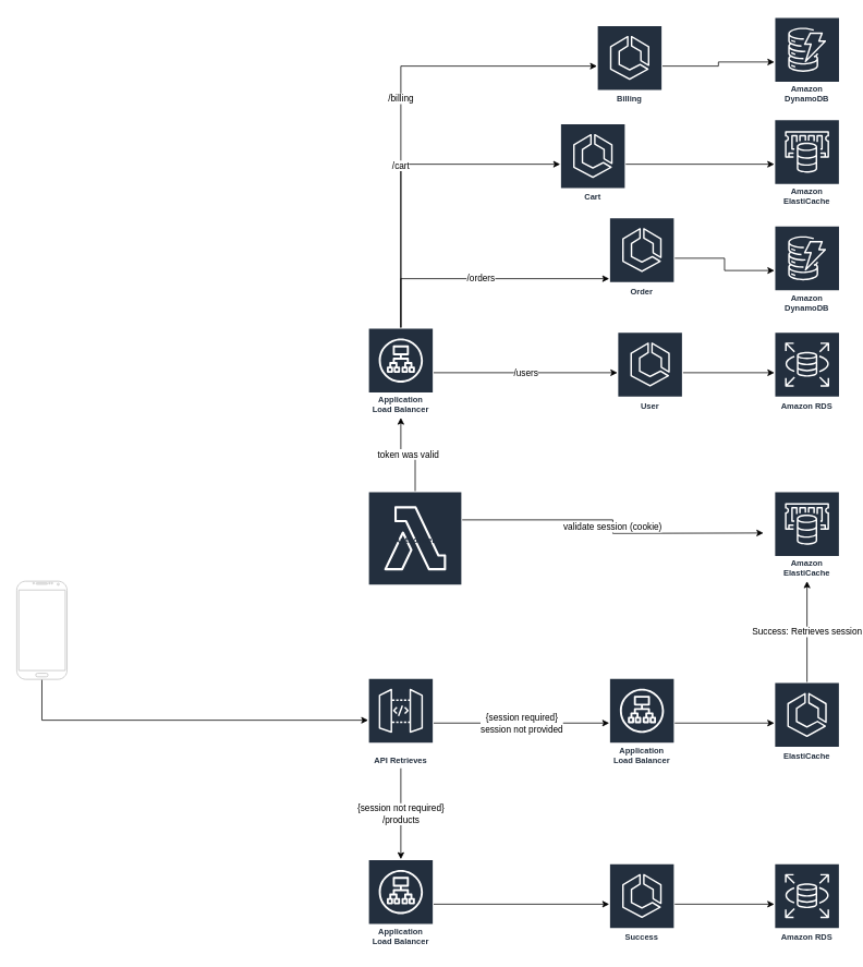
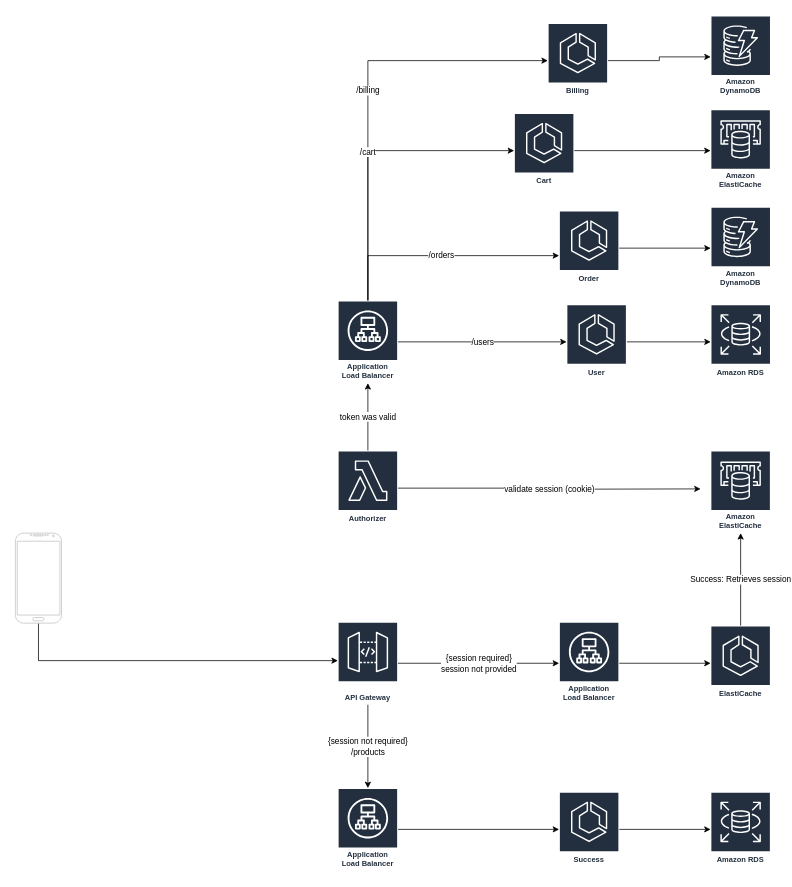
- <mxCell id="22" value="Order" style="sketch=0;outlineConnect=0;fontColor=#232F3E;gradientColor=none;strokeColor=#ffffff;fillColor=#232F3E;dashed=0;verticalLabelPosition=middle;verticalAlign=bottom;align=center;html=1;whiteSpace=wrap;fontSize=10;fontStyle=1;spacing=3;shape=mxgraph.aws4.productIcon;prIcon=mxgraph.aws4.ecs;" vertex="1" parent="1"><mxGeometry x="745" y="265" width="80" height="100" as="geometry" /></mxCell>
+ <mxCell id="22" value="Order" style="sketch=0;outlineConnect=0;fontColor=#232F3E;gradientColor=none;strokeColor=#ffffff;fillColor=#232F3E;dashed=0;verticalLabelPosition=middle;verticalAlign=bottom;align=center;html=1;whiteSpace=wrap;fontSize=10;fontStyle=1;spacing=3;shape=mxgraph.aws4.productIcon;prIcon=mxgraph.aws4.ecs;" vertex="1" parent="1"><mxGeometry x="745" y="280" width="80" height="100" as="geometry" /></mxCell>
- <mxCell id="9" value="Authorizer" style="sketch=0;outlineConnect=0;fontColor=#232F3E;gradientColor=none;strokeColor=#ffffff;fillColor=#232F3E;dashed=0;verticalLabelPosition=middle;verticalAlign=bottom;align=center;html=1;whiteSpace=wrap;fontSize=10;fontStyle=1;spacing=3;shape=mxgraph.aws4.productIcon;prIcon=mxgraph.aws4.lambda;" vertex="1" parent="1"><mxGeometry x="450" y="600" width="115" height="70" as="geometry" /></mxCell>
+ <mxCell id="9" value="Authorizer" style="sketch=0;outlineConnect=0;fontColor=#232F3E;gradientColor=none;strokeColor=#ffffff;fillColor=#232F3E;dashed=0;verticalLabelPosition=middle;verticalAlign=bottom;align=center;html=1;whiteSpace=wrap;fontSize=10;fontStyle=1;spacing=3;shape=mxgraph.aws4.productIcon;prIcon=mxgraph.aws4.lambda;" vertex="1" parent="1"><mxGeometry x="450" y="600" width="80" height="100" as="geometry" /></mxCell>
- <mxCell id="6" value="API Retrieves" style="sketch=0;outlineConnect=0;fontColor=#232F3E;gradientColor=none;strokeColor=#ffffff;fillColor=#232F3E;dashed=0;verticalLabelPosition=middle;verticalAlign=bottom;align=center;html=1;whiteSpace=wrap;fontSize=10;fontStyle=1;spacing=3;shape=mxgraph.aws4.productIcon;prIcon=mxgraph.aws4.api_gateway;" vertex="1" parent="1"><mxGeometry x="450" y="828.5" width="80" height="110" as="geometry" /></mxCell>
+ <mxCell id="6" value="API Gateway" style="sketch=0;outlineConnect=0;fontColor=#232F3E;gradientColor=none;strokeColor=#ffffff;fillColor=#232F3E;dashed=0;verticalLabelPosition=middle;verticalAlign=bottom;align=center;html=1;whiteSpace=wrap;fontSize=10;fontStyle=1;spacing=3;shape=mxgraph.aws4.productIcon;prIcon=mxgraph.aws4.api_gateway;" vertex="1" parent="1"><mxGeometry x="450" y="828.5" width="80" height="110" as="geometry" /></mxCell>
